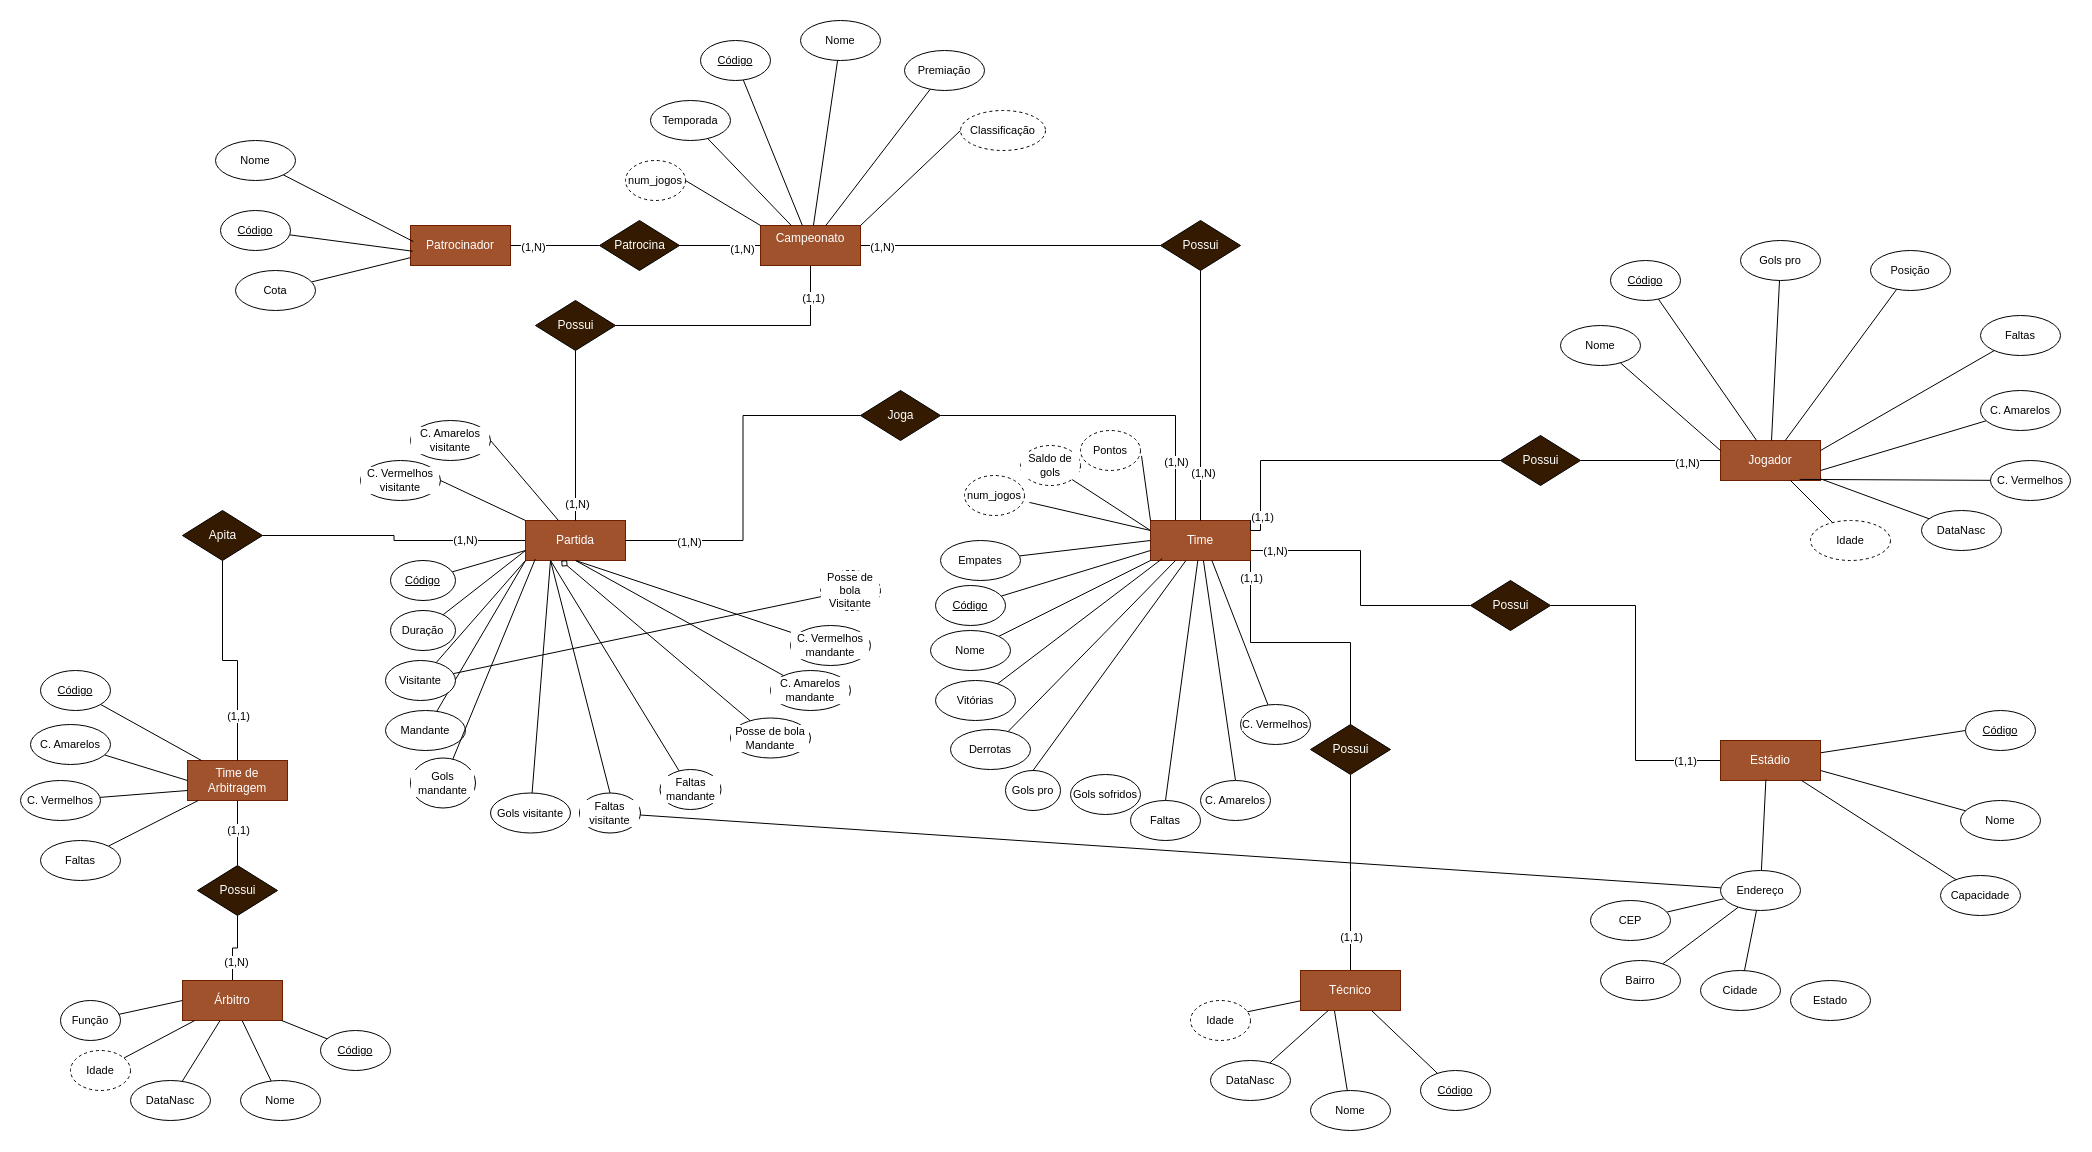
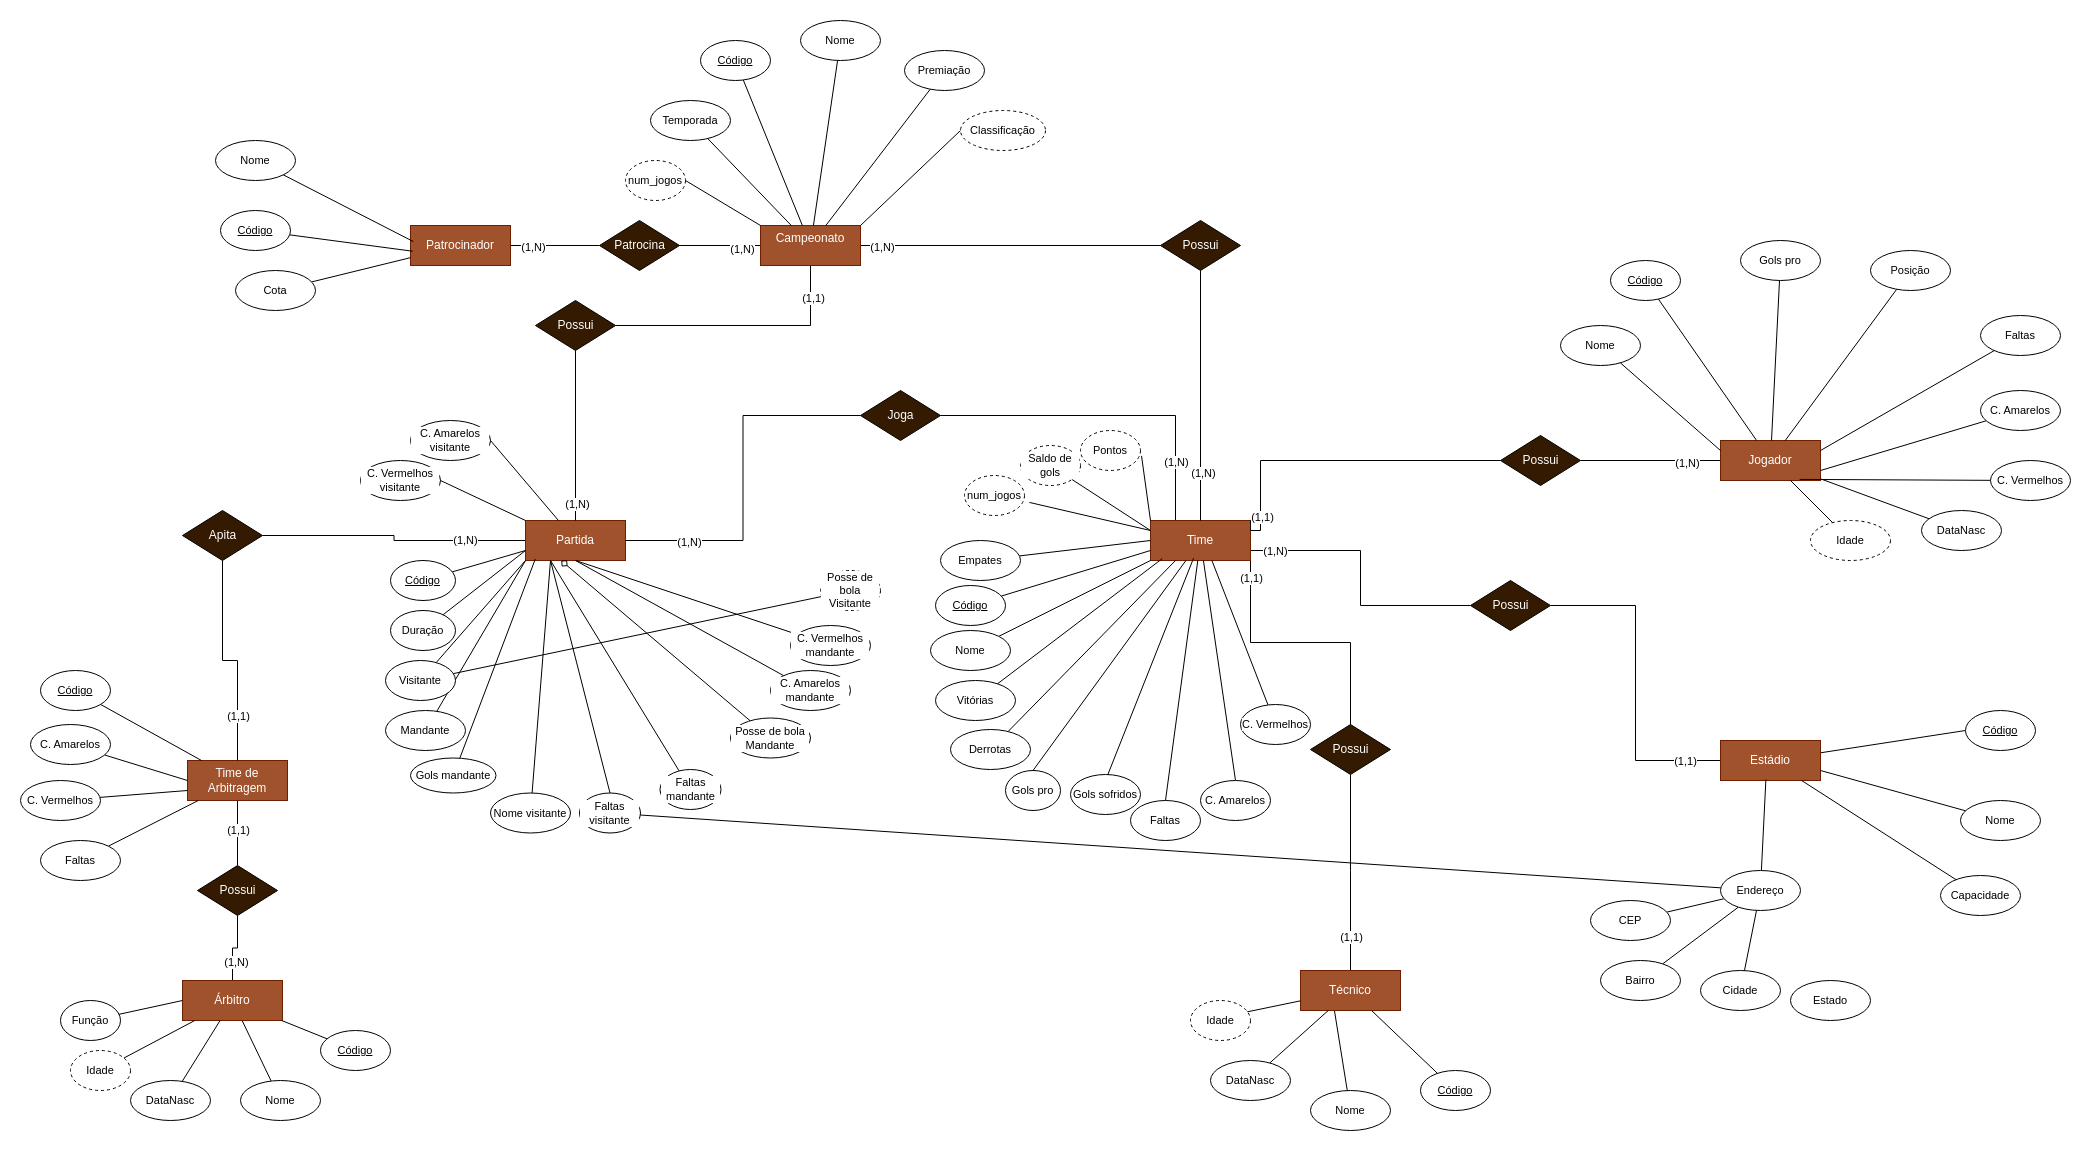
+ <mxCell id="135" style="edgeStyle=none;rounded=0;orthogonalLoop=1;jettySize=auto;html=1;entryX=0.43;entryY=0.945;entryDx=0;entryDy=0;strokeColor=default;align=center;verticalAlign=middle;fontFamily=Helvetica;fontSize=11;fontColor=default;labelBackgroundColor=default;endArrow=none;endFill=0;exitX=0.5;exitY=0.15;exitDx=0;exitDy=0;exitPerimeter=0;entryPerimeter=0;" parent="1" source="164" target="18" edge="1"><mxGeometry relative="1" as="geometry"><mxPoint x="1108.352" y="770.791" as="sourcePoint" /></mxGeometry></mxCell>
- <mxCell id="146" value="Gols mandante" style="ellipse;whiteSpace=wrap;html=1;align=center;fontFamily=Helvetica;fontSize=11;fontColor=default;labelBackgroundColor=default;" parent="1" vertex="1"><mxGeometry x="410" y="757.5" width="65" height="50" as="geometry" /></mxCell>
+ <mxCell id="146" value="Gols mandante" style="ellipse;whiteSpace=wrap;html=1;align=center;fontFamily=Helvetica;fontSize=11;fontColor=default;labelBackgroundColor=default;" parent="1" vertex="1"><mxGeometry x="410" y="757.5" width="85.5" height="35" as="geometry" /></mxCell>
- <mxCell id="148" value="Gols visitante" style="ellipse;whiteSpace=wrap;html=1;align=center;fontFamily=Helvetica;fontSize=11;fontColor=default;labelBackgroundColor=default;" parent="1" vertex="1"><mxGeometry x="490" y="792.5" width="80" height="40" as="geometry" /></mxCell>
+ <mxCell id="148" value="Nome visitante" style="ellipse;whiteSpace=wrap;html=1;align=center;fontFamily=Helvetica;fontSize=11;fontColor=default;labelBackgroundColor=default;" parent="1" vertex="1"><mxGeometry x="490" y="792.5" width="80" height="40" as="geometry" /></mxCell>
